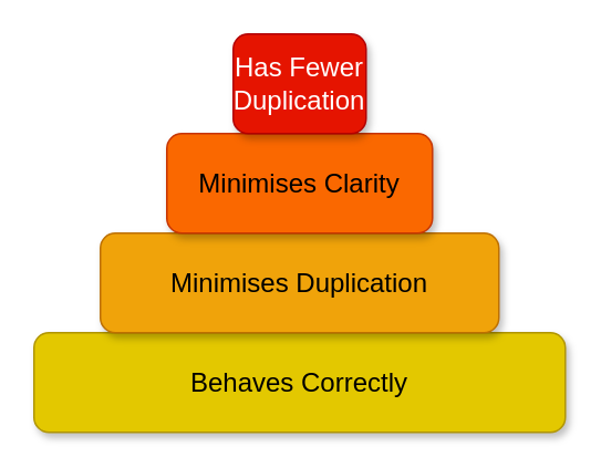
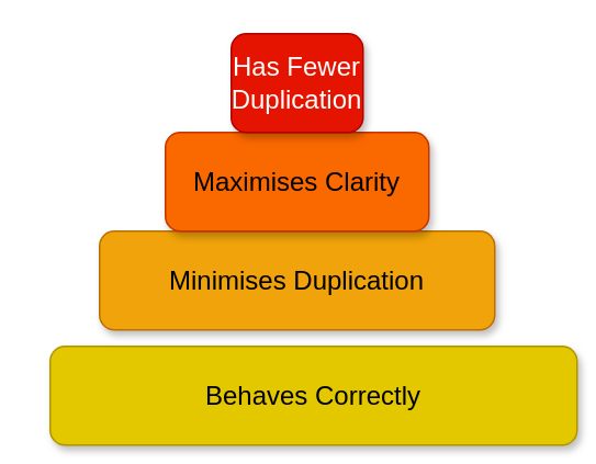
- <mxCell id="4" value="Minimises Clarity" style="rounded=1;whiteSpace=wrap;html=1;fillColor=#fa6800;strokeColor=#C73500;fontColor=#000000;shadow=1;fontSize=16;" vertex="1" parent="1"><mxGeometry x="100" y="80" width="160" height="60" as="geometry" /></mxCell>
+ <mxCell id="4" value="Maximises Clarity" style="rounded=1;whiteSpace=wrap;html=1;fillColor=#fa6800;strokeColor=#C73500;fontColor=#000000;shadow=1;fontSize=16;" vertex="1" parent="1"><mxGeometry x="100" y="80" width="160" height="60" as="geometry" /></mxCell>
- <mxCell id="2" value="Behaves Correctly" style="rounded=1;whiteSpace=wrap;html=1;fillColor=#e3c800;strokeColor=#B09500;fontColor=#000000;shadow=1;fontSize=16;" vertex="1" parent="1"><mxGeometry y="200" width="320" height="60" as="geometry" x="20" /></mxCell>
+ <mxCell id="2" value="Behaves Correctly" style="rounded=1;whiteSpace=wrap;html=1;fillColor=#e3c800;strokeColor=#B09500;fontColor=#000000;shadow=1;fontSize=16;" vertex="1" parent="1"><mxGeometry x="30" y="210" width="320" height="60" as="geometry" /></mxCell>
